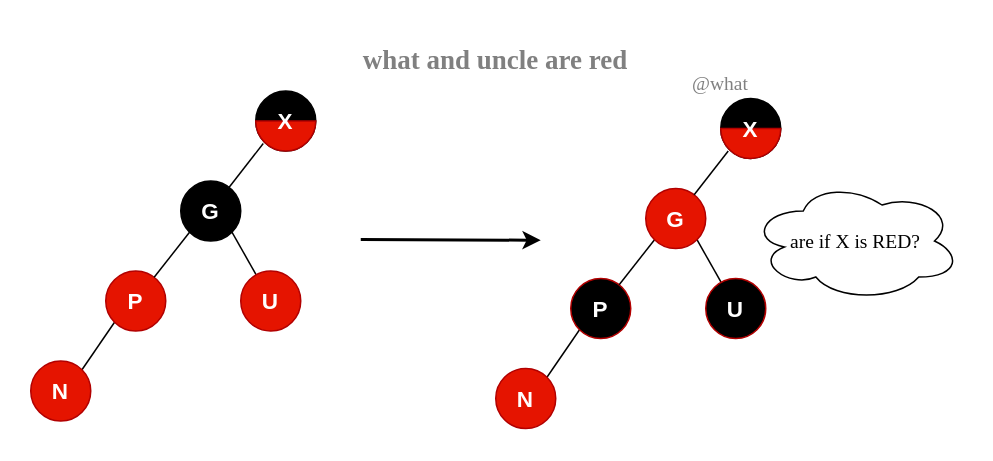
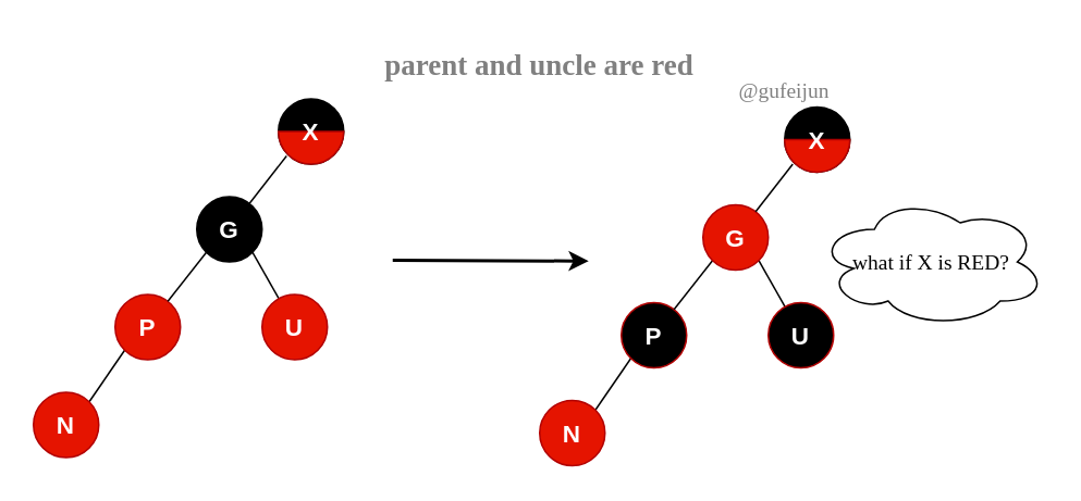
- <mxCell id="25" value="what and uncle are red" style="text;html=1;strokeColor=none;fillColor=none;align=center;verticalAlign=middle;whiteSpace=wrap;rounded=0;labelBackgroundColor=none;fontSize=18;fontColor=#808080;fontStyle=1;fontFamily=Verdana;" parent="1" vertex="1"><mxGeometry x="210" y="20" width="240" height="40" as="geometry" /></mxCell>
+ <mxCell id="25" value="parent and uncle are red" style="text;html=1;strokeColor=none;fillColor=none;align=center;verticalAlign=middle;whiteSpace=wrap;rounded=0;labelBackgroundColor=none;fontSize=18;fontColor=#808080;fontStyle=1;fontFamily=Verdana;" parent="1" vertex="1"><mxGeometry x="210" y="20" width="240" height="40" as="geometry" /></mxCell>
- <mxCell id="26" value="@what" style="text;html=1;strokeColor=none;fillColor=none;align=center;verticalAlign=middle;whiteSpace=wrap;rounded=0;labelBackgroundColor=none;fontSize=13;fontColor=#808080;fontFamily=Georgia;" parent="1" vertex="1"><mxGeometry x="430" y="40" width="100" height="30" as="geometry" /></mxCell>
+ <mxCell id="26" value="@gufeijun" style="text;html=1;strokeColor=none;fillColor=none;align=center;verticalAlign=middle;whiteSpace=wrap;rounded=0;labelBackgroundColor=none;fontSize=13;fontColor=#808080;fontFamily=Georgia;" parent="1" vertex="1"><mxGeometry x="430" y="40" width="100" height="30" as="geometry" /></mxCell>
- <mxCell id="27" value="&lt;font&gt;are if X is RED?&lt;/font&gt;" style="ellipse;shape=cloud;whiteSpace=wrap;html=1;labelBackgroundColor=none;fontFamily=Comic Sans MS;fontSize=13;gradientDirection=radial;" parent="1" vertex="1"><mxGeometry x="500" y="120" width="140" height="80" as="geometry" /></mxCell>
+ <mxCell id="27" value="&lt;font&gt;what if X is RED?&lt;/font&gt;" style="ellipse;shape=cloud;whiteSpace=wrap;html=1;labelBackgroundColor=none;fontFamily=Comic Sans MS;fontSize=13;gradientDirection=radial;" parent="1" vertex="1"><mxGeometry x="500" y="120" width="140" height="80" as="geometry" /></mxCell>
